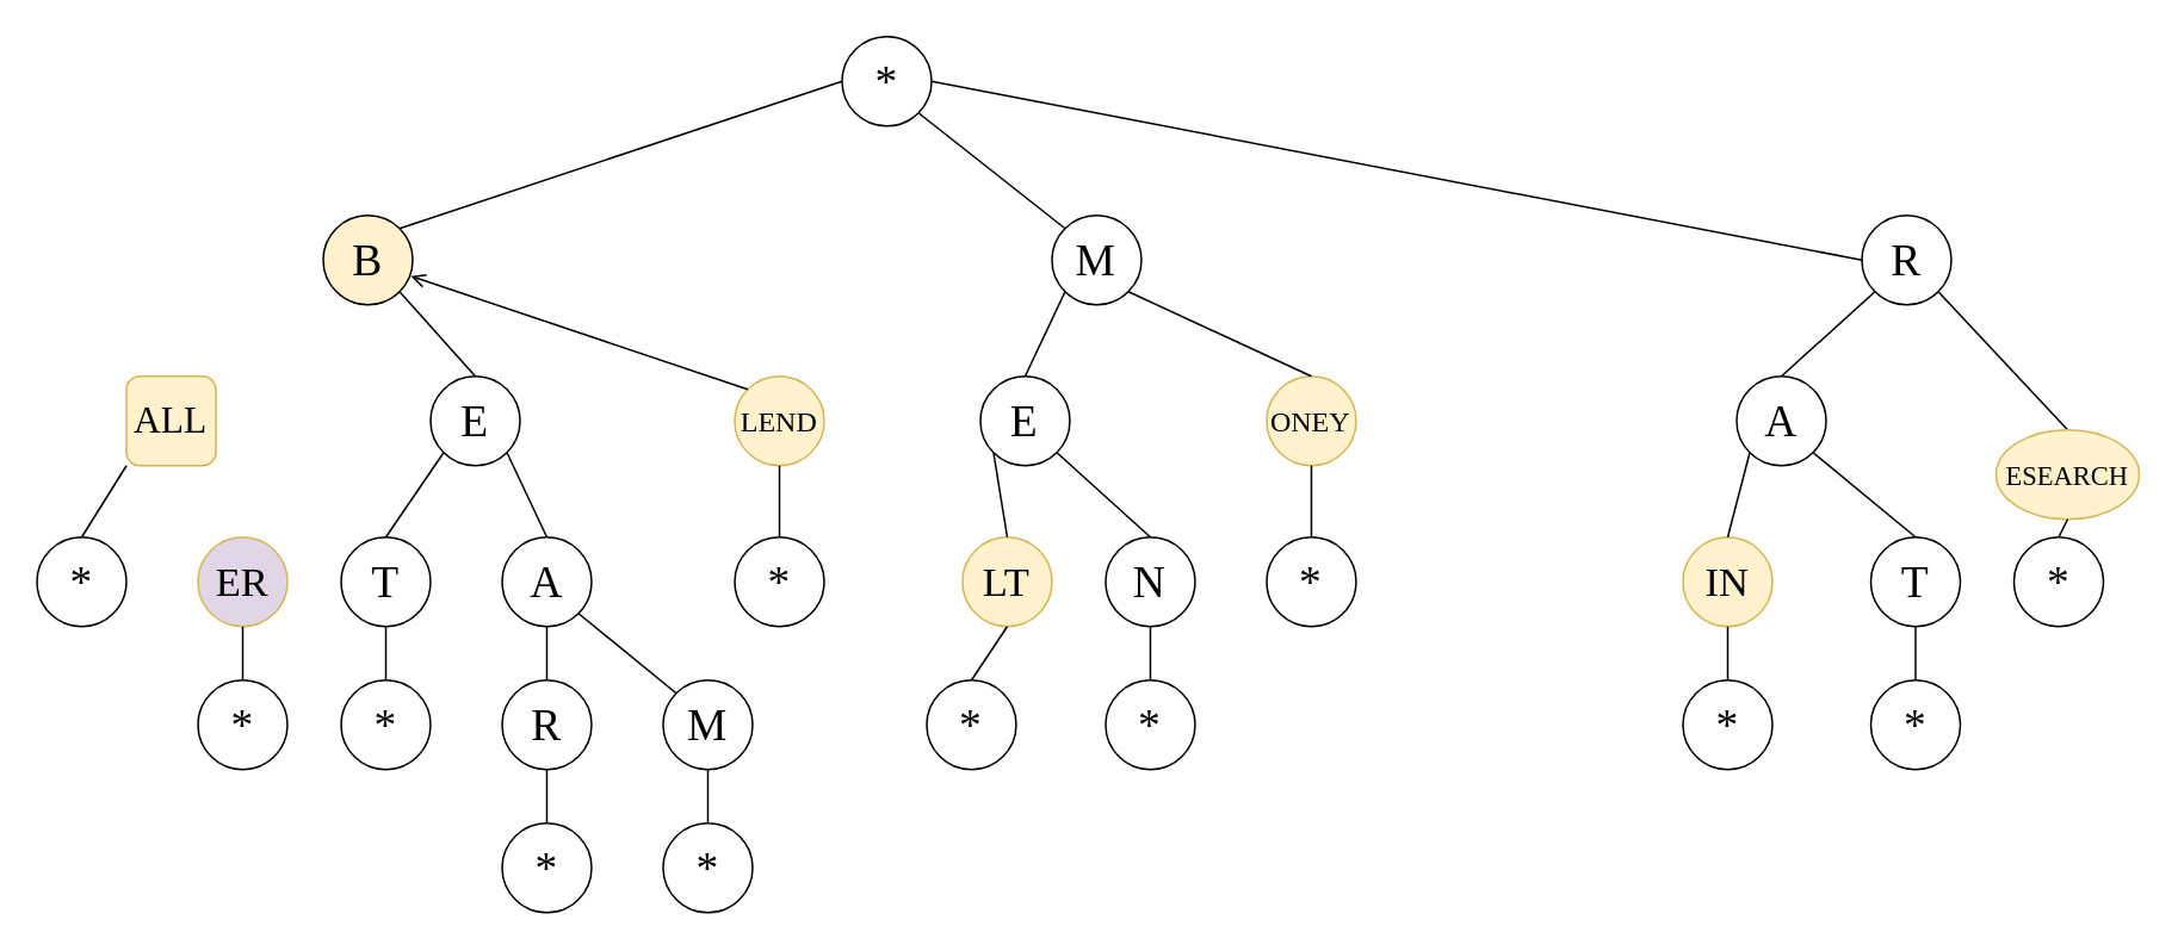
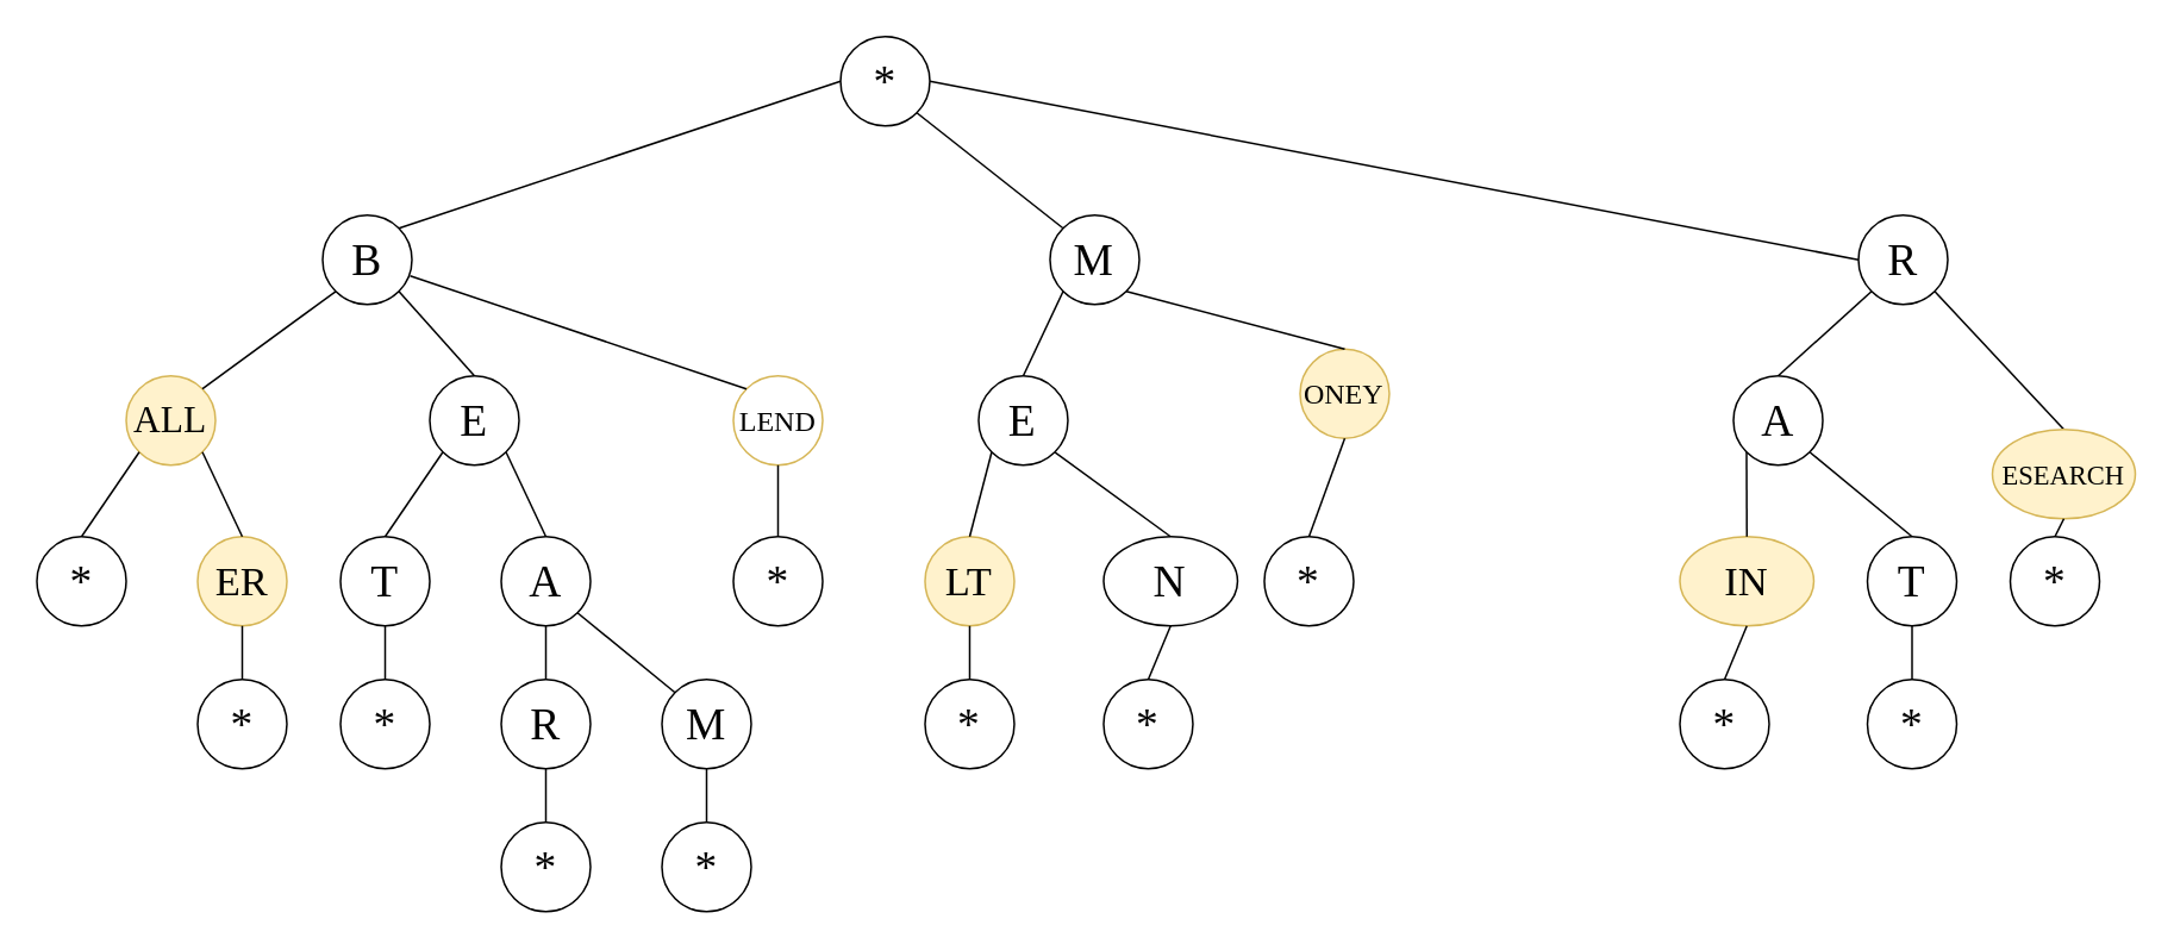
- <mxCell id="3" value="&lt;font face=&quot;Comic Sans MS&quot;&gt;&lt;span style=&quot;font-size: 25px;&quot;&gt;B&lt;/span&gt;&lt;/font&gt;" style="ellipse;whiteSpace=wrap;html=1;aspect=fixed;fillColor=#fff2cc;" vertex="1" parent="1"><mxGeometry x="180" y="120" width="50" height="50" as="geometry" /></mxCell>
+ <mxCell id="3" value="&lt;font face=&quot;Comic Sans MS&quot;&gt;&lt;span style=&quot;font-size: 25px;&quot;&gt;B&lt;/span&gt;&lt;/font&gt;" style="ellipse;whiteSpace=wrap;html=1;aspect=fixed;" vertex="1" parent="1"><mxGeometry x="180" y="120" width="50" height="50" as="geometry" /></mxCell>
- <mxCell id="35" value="" style="endArrow=open;html=1;rounded=0;exitX=0;exitY=0;exitDx=0;exitDy=0;entryX=0.98;entryY=0.68;entryDx=0;entryDy=0;entryPerimeter=0;" edge="1" parent="1" source="18" target="3"><mxGeometry width="50" height="50" relative="1" as="geometry"><mxPoint x="133" y="237" as="sourcePoint" /><mxPoint x="230" y="145" as="targetPoint" /></mxGeometry></mxCell>
+ <mxCell id="35" value="" style="endArrow=none;html=1;rounded=0;exitX=0;exitY=0;exitDx=0;exitDy=0;entryX=0.98;entryY=0.68;entryDx=0;entryDy=0;entryPerimeter=0;" edge="1" parent="1" source="18" target="3"><mxGeometry width="50" height="50" relative="1" as="geometry"><mxPoint x="133" y="237" as="sourcePoint" /><mxPoint x="230" y="145" as="targetPoint" /></mxGeometry></mxCell>
+ <mxCell id="33" value="" style="endArrow=none;html=1;rounded=0;entryX=0;entryY=1;entryDx=0;entryDy=0;exitX=1;exitY=0;exitDx=0;exitDy=0;" edge="1" parent="1" source="6" target="3"><mxGeometry width="50" height="50" relative="1" as="geometry"><mxPoint x="130" y="220" as="sourcePoint" /><mxPoint x="180" y="170" as="targetPoint" /></mxGeometry></mxCell>
- <mxCell id="6" value="&lt;font style=&quot;font-size: 21px;&quot; face=&quot;Comic Sans MS&quot;&gt;ALL&lt;/font&gt;" style="whiteSpace=wrap;html=1;aspect=fixed;fillColor=#fff2cc;strokeColor=#d6b656;rounded=1;" vertex="1" parent="1"><mxGeometry x="70" y="210" width="50" height="50" as="geometry" /></mxCell>
+ <mxCell id="6" value="&lt;font style=&quot;font-size: 21px;&quot; face=&quot;Comic Sans MS&quot;&gt;ALL&lt;/font&gt;" style="ellipse;whiteSpace=wrap;html=1;aspect=fixed;fillColor=#fff2cc;strokeColor=#d6b656;" vertex="1" parent="1"><mxGeometry x="70" y="210" width="50" height="50" as="geometry" /></mxCell>
- <mxCell id="18" value="&lt;font style=&quot;font-size: 16px;&quot; face=&quot;Comic Sans MS&quot;&gt;LEND&lt;/font&gt;" style="ellipse;whiteSpace=wrap;html=1;aspect=fixed;fillColor=#fff2cc;strokeColor=#d6b656;" vertex="1" parent="1"><mxGeometry x="410" y="210" width="50" height="50" as="geometry" /></mxCell>
+ <mxCell id="18" value="&lt;font style=&quot;font-size: 16px;&quot; face=&quot;Comic Sans MS&quot;&gt;LEND&lt;/font&gt;" style="ellipse;whiteSpace=wrap;html=1;aspect=fixed;fillColor=#ffffff;strokeColor=#d6b656;" vertex="1" parent="1"><mxGeometry x="410" y="210" width="50" height="50" as="geometry" /></mxCell>
- <mxCell id="25" value="&lt;font style=&quot;font-size: 16px;&quot; face=&quot;Comic Sans MS&quot;&gt;ONEY&lt;/font&gt;" style="ellipse;whiteSpace=wrap;html=1;aspect=fixed;fillColor=#fff2cc;strokeColor=#d6b656;" vertex="1" parent="1"><mxGeometry x="707.32" y="210" width="50" height="50" as="geometry" /></mxCell>
+ <mxCell id="25" value="&lt;font style=&quot;font-size: 16px;&quot; face=&quot;Comic Sans MS&quot;&gt;ONEY&lt;/font&gt;" style="ellipse;whiteSpace=wrap;html=1;aspect=fixed;fillColor=#fff2cc;strokeColor=#d6b656;" vertex="1" parent="1"><mxGeometry x="727.32" y="195" width="50" height="50" as="geometry" /></mxCell>
+ <mxCell id="37" value="" style="endArrow=none;html=1;rounded=0;entryX=0.5;entryY=0;entryDx=0;entryDy=0;exitX=1;exitY=1;exitDx=0;exitDy=0;" edge="1" parent="1" source="6" target="8"><mxGeometry width="50" height="50" relative="1" as="geometry"><mxPoint x="112.678" y="422.678" as="sourcePoint" /><mxPoint x="247" y="223" as="targetPoint" /></mxGeometry></mxCell>
- <mxCell id="8" value="&lt;font style=&quot;font-size: 23px;&quot; face=&quot;Comic Sans MS&quot;&gt;ER&lt;/font&gt;" style="ellipse;whiteSpace=wrap;html=1;aspect=fixed;fillColor=#e1d5e7;strokeColor=#d6b656;" vertex="1" parent="1"><mxGeometry x="110" y="300" width="50" height="50" as="geometry" /></mxCell>
+ <mxCell id="8" value="&lt;font style=&quot;font-size: 23px;&quot; face=&quot;Comic Sans MS&quot;&gt;ER&lt;/font&gt;" style="ellipse;whiteSpace=wrap;html=1;aspect=fixed;fillColor=#fff2cc;strokeColor=#d6b656;" vertex="1" parent="1"><mxGeometry x="110" y="300" width="50" height="50" as="geometry" /></mxCell>
- <mxCell id="21" value="&lt;font style=&quot;font-size: 23px;&quot; face=&quot;Comic Sans MS&quot;&gt;LT&lt;/font&gt;" style="ellipse;whiteSpace=wrap;html=1;aspect=fixed;fillColor=#fff2cc;strokeColor=#d6b656;" vertex="1" parent="1"><mxGeometry x="537.32" y="300" width="50" height="50" as="geometry" /></mxCell>
+ <mxCell id="21" value="&lt;font style=&quot;font-size: 23px;&quot; face=&quot;Comic Sans MS&quot;&gt;LT&lt;/font&gt;" style="ellipse;whiteSpace=wrap;html=1;aspect=fixed;fillColor=#fff2cc;strokeColor=#d6b656;" vertex="1" parent="1"><mxGeometry x="517.32" y="300" width="50" height="50" as="geometry" /></mxCell>
- <mxCell id="23" value="&lt;font face=&quot;Comic Sans MS&quot;&gt;&lt;span style=&quot;font-size: 25px;&quot;&gt;N&lt;/span&gt;&lt;/font&gt;" style="ellipse;whiteSpace=wrap;html=1;aspect=fixed;" vertex="1" parent="1"><mxGeometry x="617.32" y="300" width="50" height="50" as="geometry" /></mxCell>
+ <mxCell id="23" value="&lt;font face=&quot;Comic Sans MS&quot;&gt;&lt;span style=&quot;font-size: 25px;&quot;&gt;N&lt;/span&gt;&lt;/font&gt;" style="ellipse;whiteSpace=wrap;html=1;aspect=fixed;" vertex="1" parent="1"><mxGeometry x="617.32" y="300" width="75" height="50" as="geometry" /></mxCell>
- <mxCell id="28" value="&lt;font style=&quot;font-size: 23px;&quot; face=&quot;Comic Sans MS&quot;&gt;IN&lt;/font&gt;" style="ellipse;whiteSpace=wrap;html=1;aspect=fixed;fillColor=#fff2cc;strokeColor=#d6b656;" vertex="1" parent="1"><mxGeometry x="940" y="300" width="50" height="50" as="geometry" /></mxCell>
+ <mxCell id="28" value="&lt;font style=&quot;font-size: 23px;&quot; face=&quot;Comic Sans MS&quot;&gt;IN&lt;/font&gt;" style="ellipse;whiteSpace=wrap;html=1;aspect=fixed;fillColor=#fff2cc;strokeColor=#d6b656;" vertex="1" parent="1"><mxGeometry x="940" y="300" width="75" height="50" as="geometry" /></mxCell>
